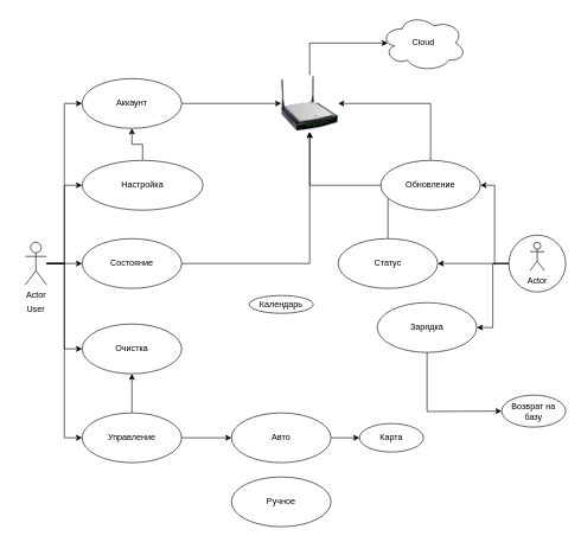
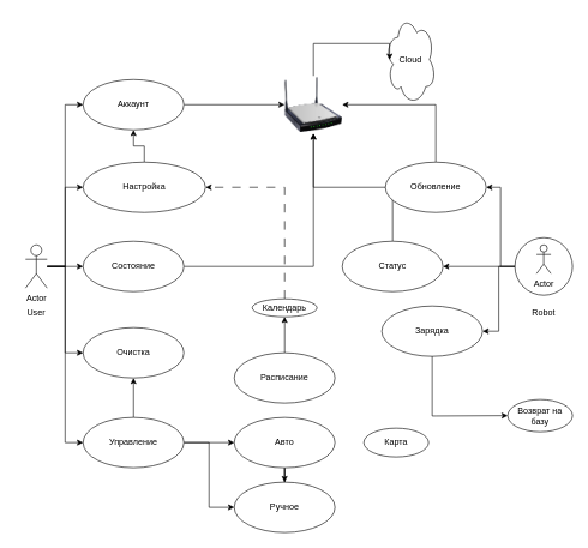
- <mxCell id="21" value="Cloud" style="ellipse;shape=cloud;whiteSpace=wrap;html=1;" parent="1" vertex="1"><mxGeometry x="535" y="20" width="120" height="80" as="geometry" /></mxCell>
+ <mxCell id="21" value="Cloud" style="ellipse;shape=cloud;whiteSpace=wrap;html=1;" parent="1" vertex="1"><mxGeometry x="535" y="20" width="70" height="125" as="geometry" /></mxCell>
+ <mxCell id="41" style="edgeStyle=orthogonalEdgeStyle;rounded=0;orthogonalLoop=1;jettySize=auto;html=1;entryX=1;entryY=0.5;entryDx=0;entryDy=0;exitX=0.5;exitY=0;exitDx=0;exitDy=0;dashed=1;dashPattern=12 12;" edge="1" parent="1" source="42" target="16"><mxGeometry relative="1" as="geometry" /></mxCell>
+ <mxCell id="40" value="Robot" style="text;html=1;strokeColor=none;fillColor=none;align=center;verticalAlign=middle;whiteSpace=wrap;rounded=0;" parent="1" vertex="1"><mxGeometry x="725" y="420" width="60" height="30" as="geometry" /></mxCell>
+ <mxCell id="32" value="" style="edgeStyle=orthogonalEdgeStyle;rounded=0;orthogonalLoop=1;jettySize=auto;html=1;" edge="1" parent="1" source="33" target="42"><mxGeometry relative="1" as="geometry" /></mxCell>
+ <mxCell id="33" value="Расписание" style="ellipse;whiteSpace=wrap;html=1;" parent="1" vertex="1"><mxGeometry x="325" y="490" width="140" height="70" as="geometry" /></mxCell>
- <mxCell id="30" value="" style="edgeStyle=orthogonalEdgeStyle;rounded=0;orthogonalLoop=1;jettySize=auto;html=1;" edge="1" parent="1" source="31" target="44"><mxGeometry relative="1" as="geometry" /></mxCell>
+ <mxCell id="30" value="" style="edgeStyle=orthogonalEdgeStyle;rounded=0;orthogonalLoop=1;jettySize=auto;html=1;" edge="1" parent="1" source="31" target="29"><mxGeometry relative="1" as="geometry" /></mxCell>
+ <mxCell id="13" style="edgeStyle=orthogonalEdgeStyle;rounded=0;orthogonalLoop=1;jettySize=auto;html=1;entryX=0;entryY=0.5;entryDx=0;entryDy=0;" parent="1" source="14" target="29" edge="1"><mxGeometry relative="1" as="geometry" /></mxCell>
